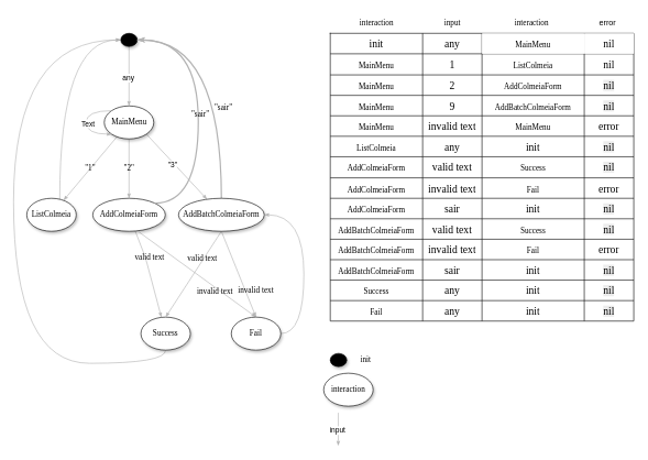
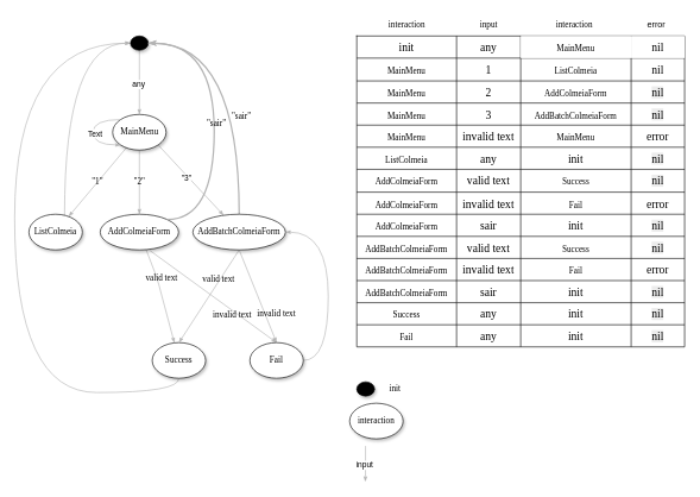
- <mxCell id="47" value="9" style="shape=partialRectangle;html=1;whiteSpace=wrap;connectable=0;strokeColor=inherit;overflow=hidden;fillColor=none;top=0;left=0;bottom=0;right=0;pointerEvents=1;fontSize=16;fontFamily=Verdana;fontColor=default;labelBackgroundColor=none;" parent="45" vertex="1"><mxGeometry x="140" width="90" height="31" as="geometry"><mxRectangle width="90" height="31" as="alternateBounds" /></mxGeometry></mxCell>
+ <mxCell id="47" value="3" style="shape=partialRectangle;html=1;whiteSpace=wrap;connectable=0;strokeColor=inherit;overflow=hidden;fillColor=none;top=0;left=0;bottom=0;right=0;pointerEvents=1;fontSize=16;fontFamily=Verdana;fontColor=default;labelBackgroundColor=none;" parent="45" vertex="1"><mxGeometry x="140" width="90" height="31" as="geometry"><mxRectangle width="90" height="31" as="alternateBounds" /></mxGeometry></mxCell>
